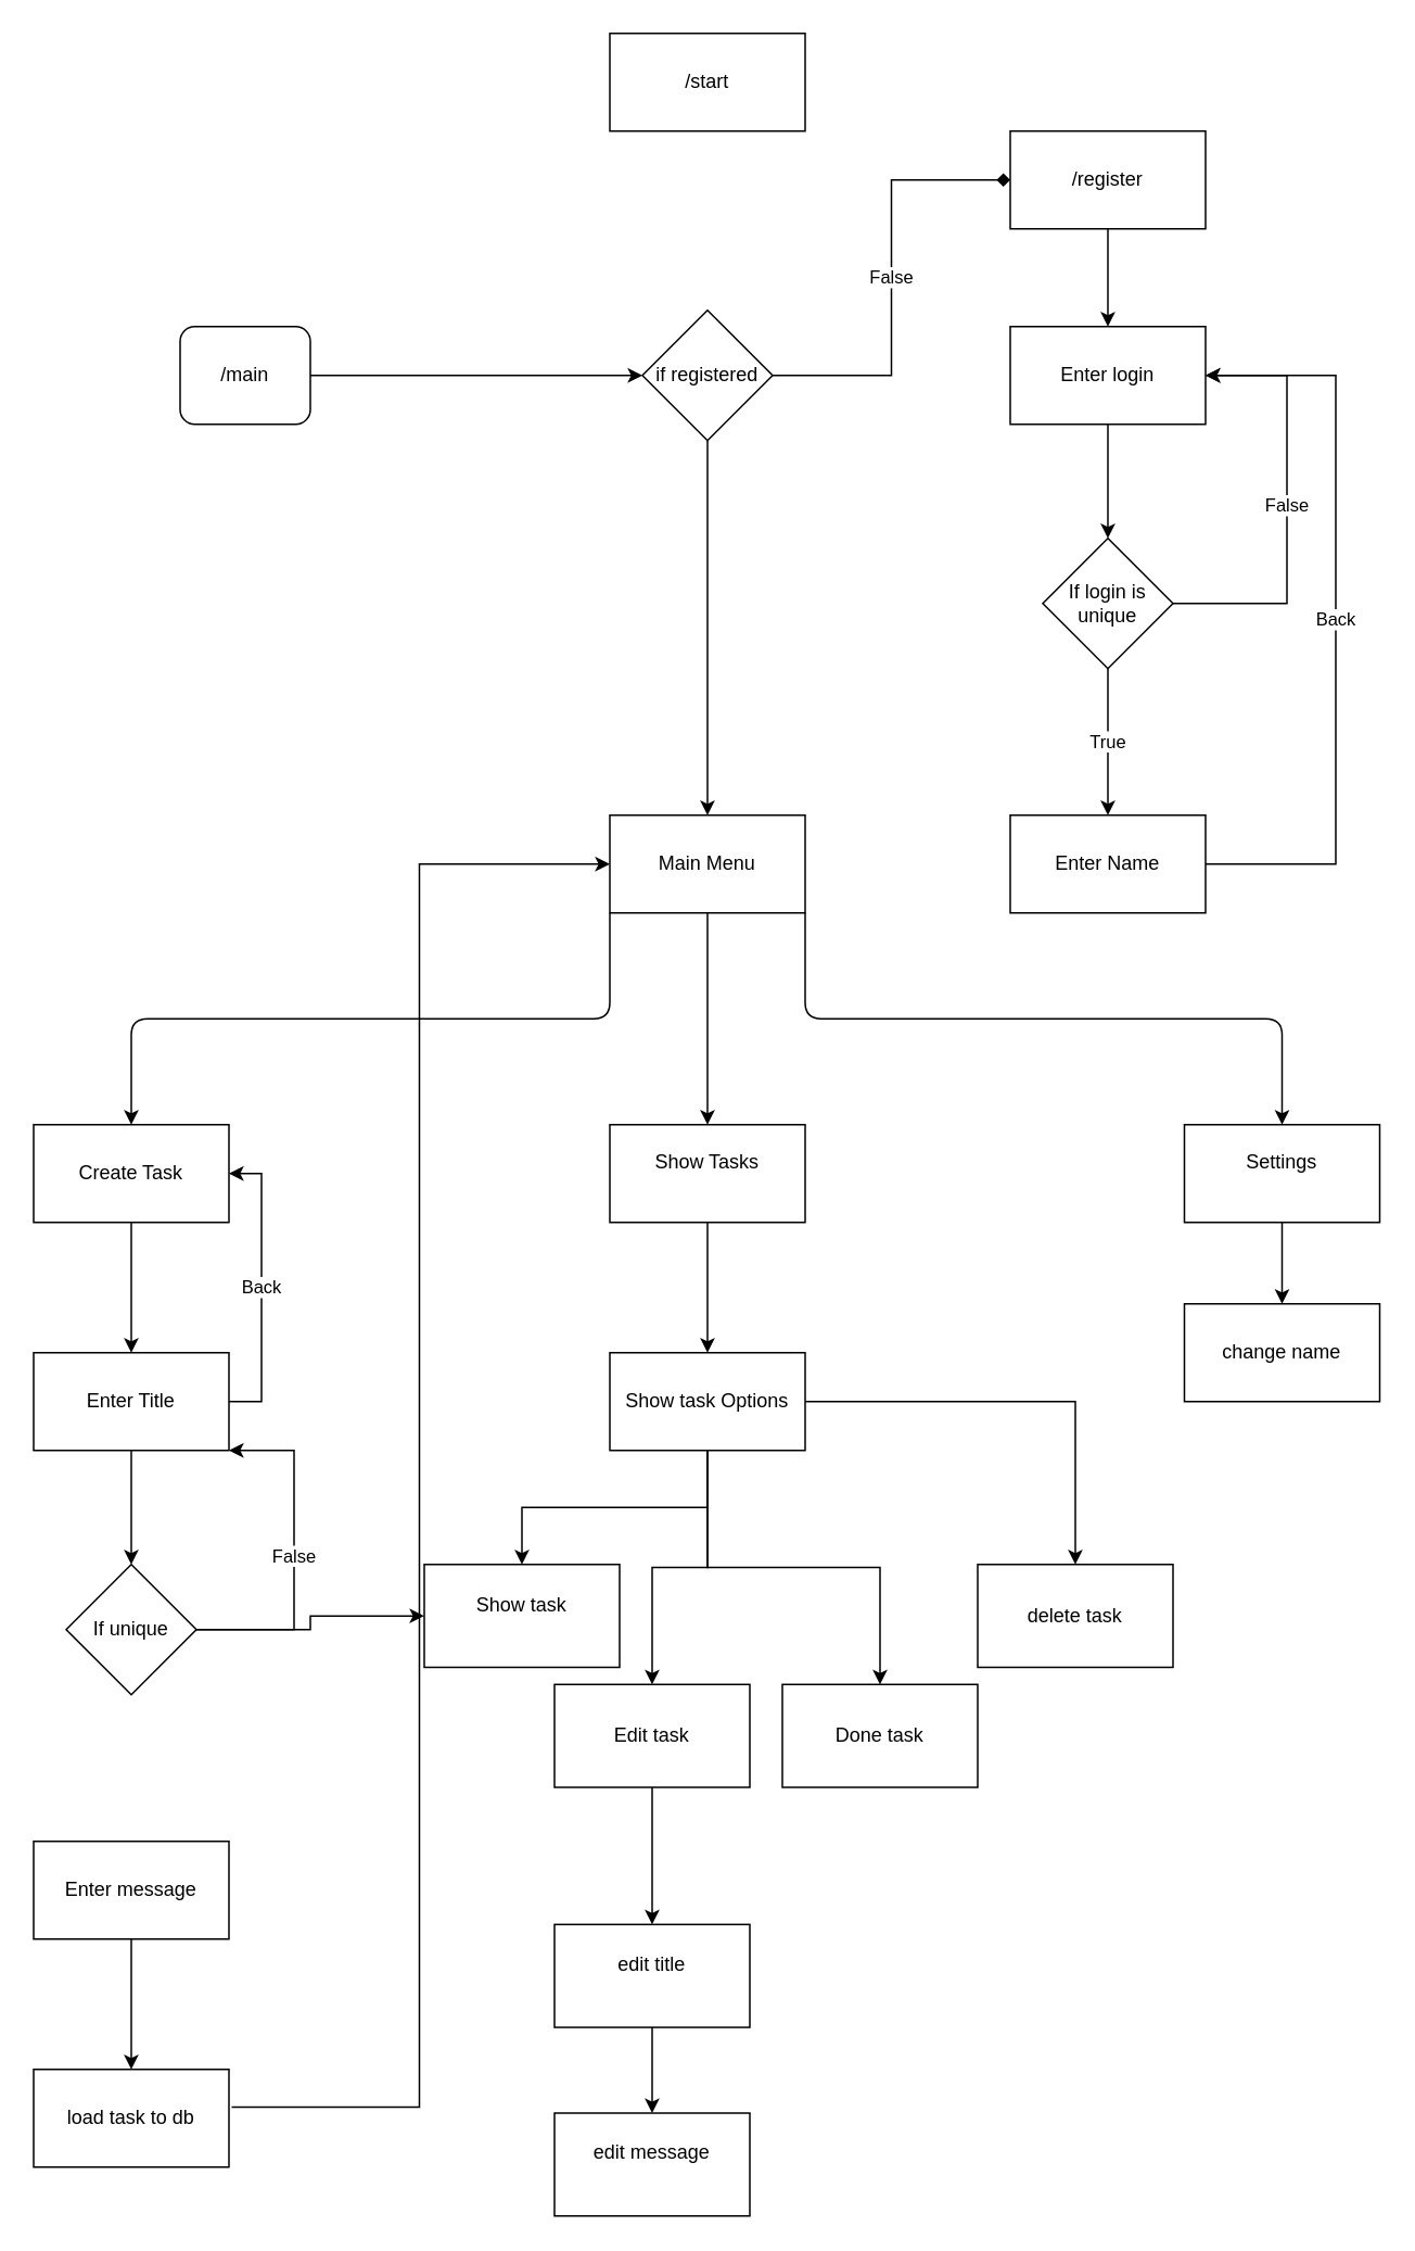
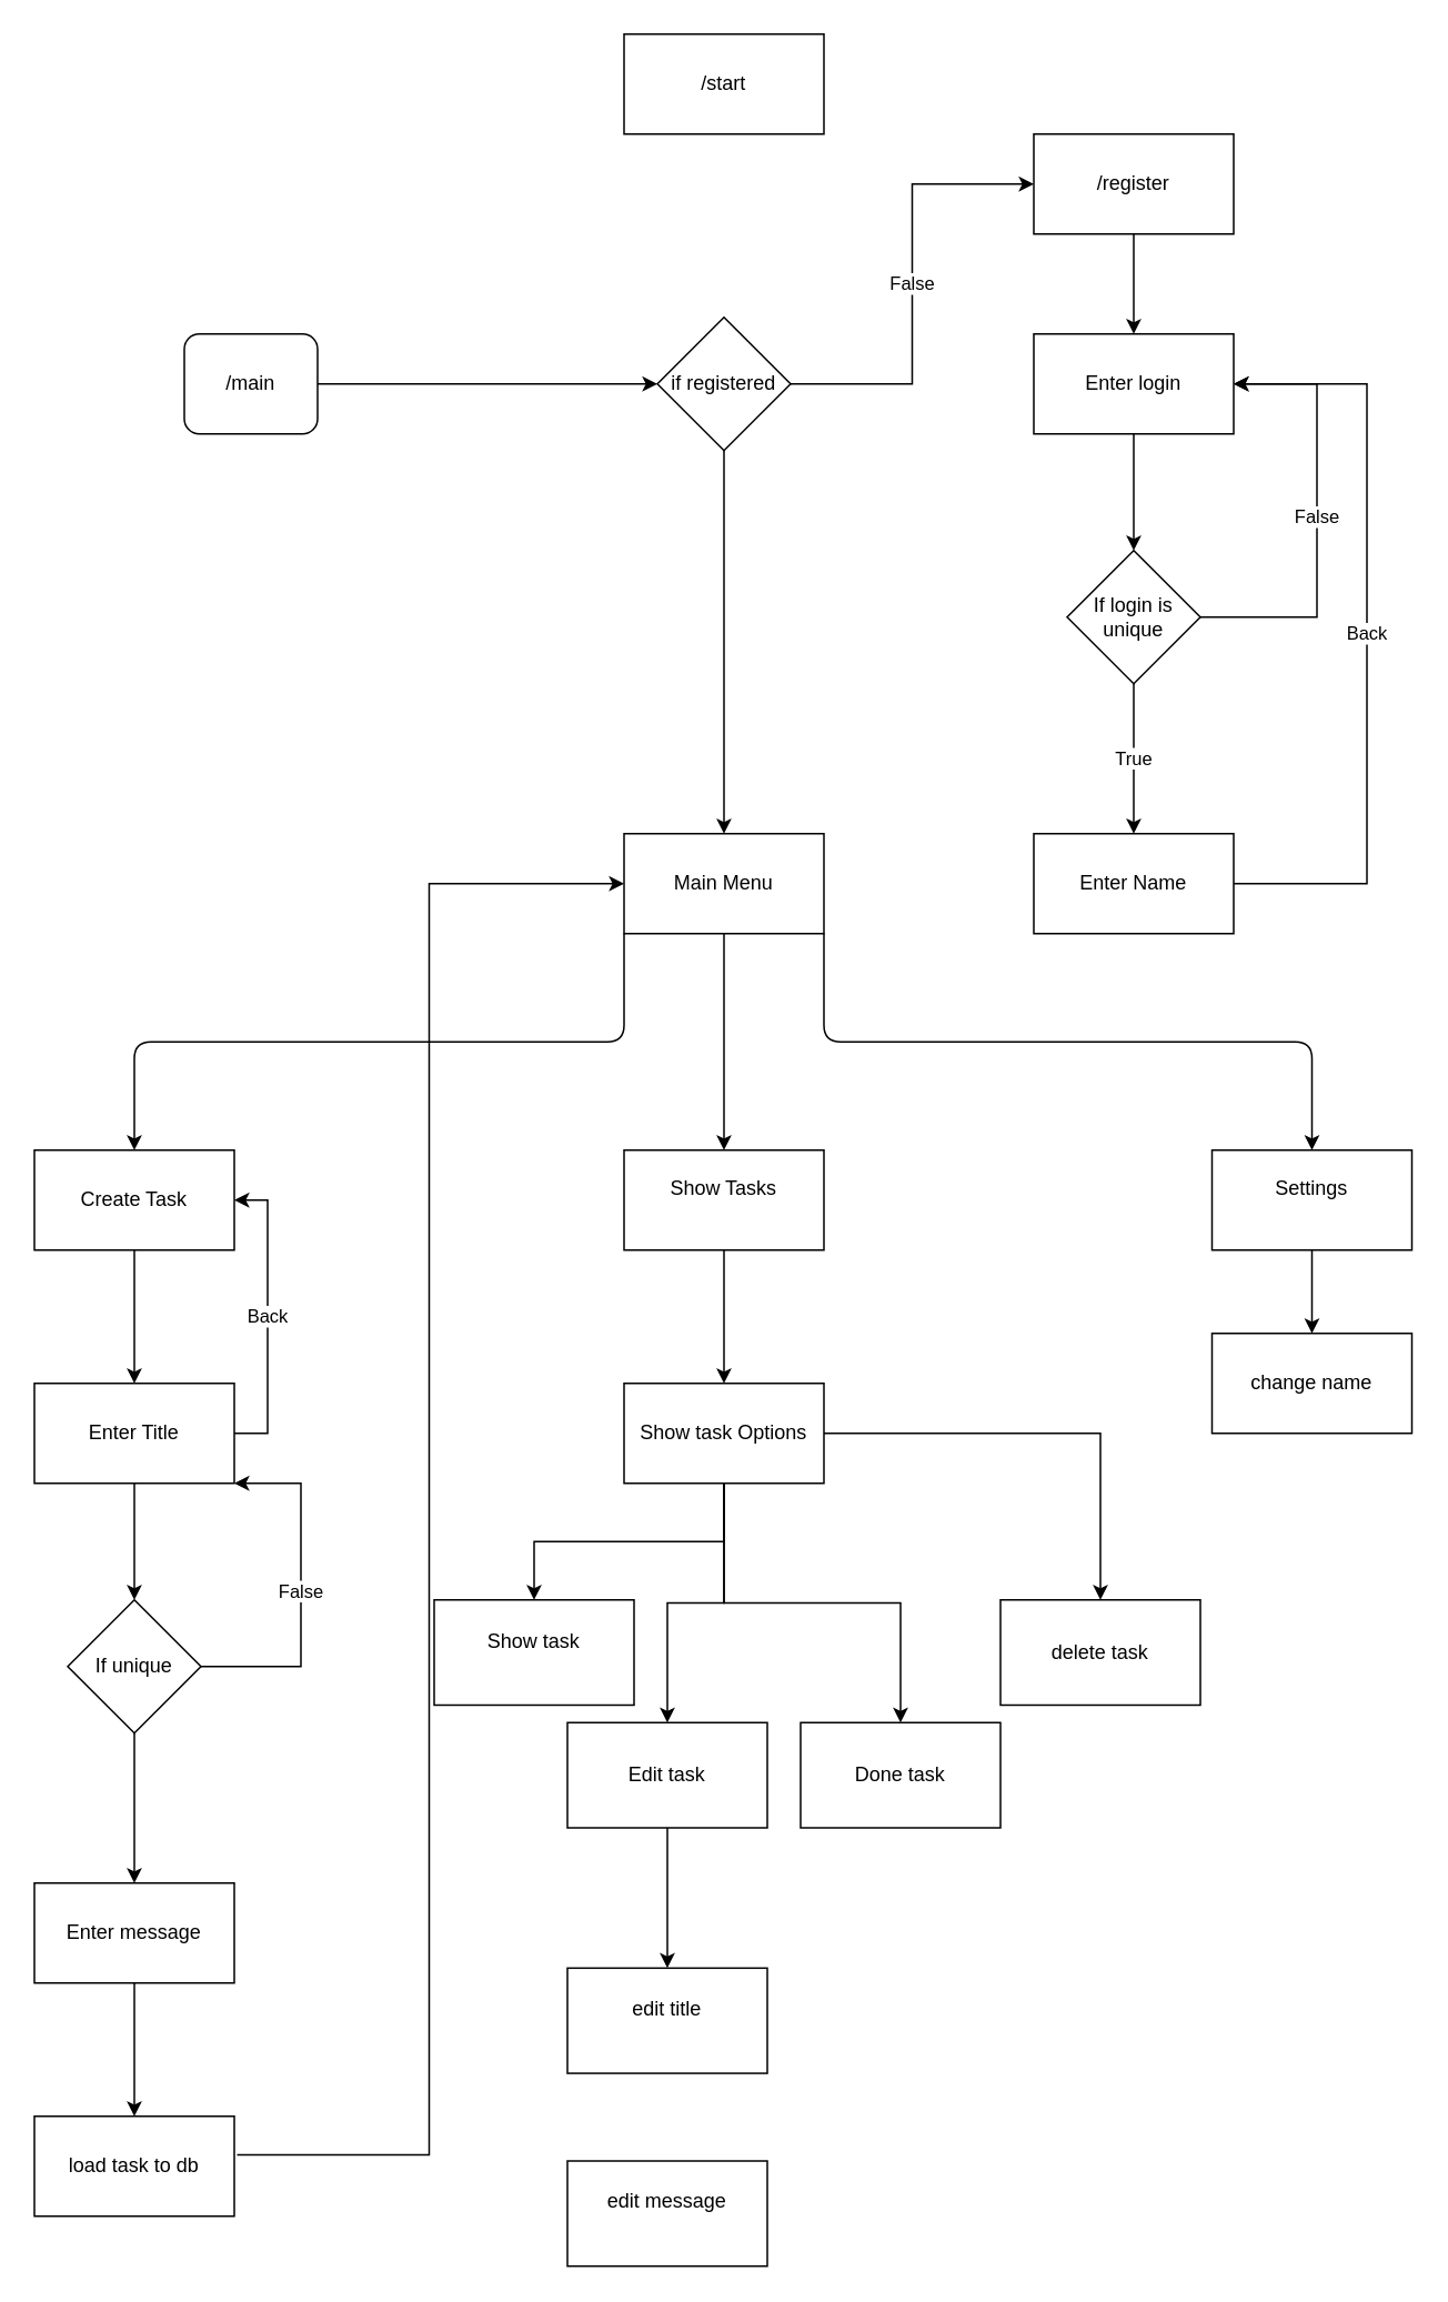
- <mxCell id="3" value="False" style="edgeStyle=orthogonalEdgeStyle;rounded=0;orthogonalLoop=1;jettySize=auto;html=1;entryX=0;entryY=0.5;entryDx=0;entryDy=0;endArrow=diamond;" edge="1" parent="1" source="5" target="42"><mxGeometry relative="1" as="geometry"><mxPoint x="580" y="230" as="targetPoint" /></mxGeometry></mxCell>
+ <mxCell id="3" value="False" style="edgeStyle=orthogonalEdgeStyle;rounded=0;orthogonalLoop=1;jettySize=auto;html=1;entryX=0;entryY=0.5;entryDx=0;entryDy=0;" edge="1" parent="1" source="5" target="42"><mxGeometry relative="1" as="geometry"><mxPoint x="580" y="230" as="targetPoint" /></mxGeometry></mxCell>
- <mxCell id="29" value="" style="edgeStyle=orthogonalEdgeStyle;rounded=0;orthogonalLoop=1;jettySize=auto;html=1;" edge="1" parent="1" source="30" target="44"><mxGeometry relative="1" as="geometry" /></mxCell>
+ <mxCell id="29" value="" style="edgeStyle=orthogonalEdgeStyle;rounded=0;orthogonalLoop=1;jettySize=auto;html=1;" edge="1" parent="1" source="30" target="33"><mxGeometry relative="1" as="geometry" /></mxCell>
- <mxCell id="51" style="edgeStyle=orthogonalEdgeStyle;rounded=0;orthogonalLoop=1;jettySize=auto;html=1;exitX=0.5;exitY=1;exitDx=0;exitDy=0;entryX=0.5;entryY=0;entryDx=0;entryDy=0;" edge="1" parent="43" source="48" target="49"><mxGeometry relative="1" as="geometry" /></mxCell>
